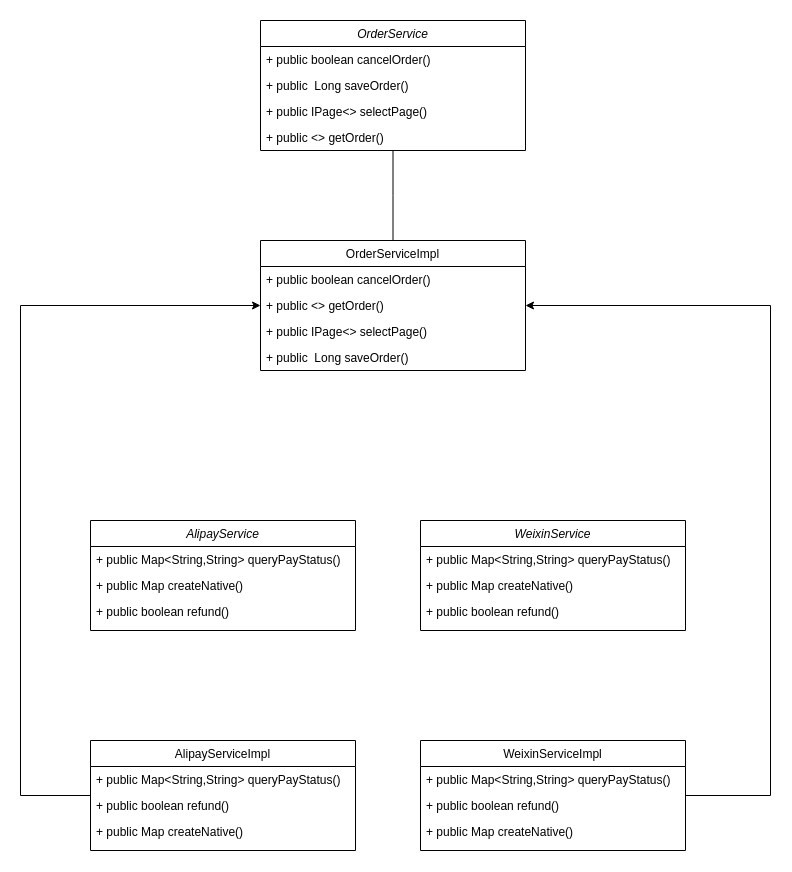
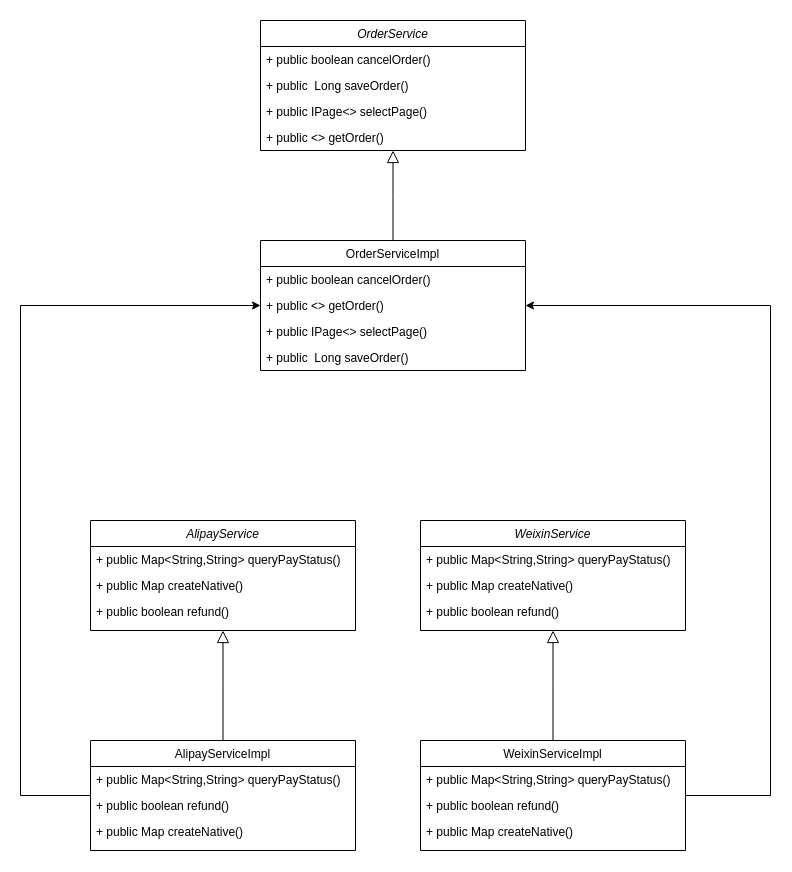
- <mxCell id="32" value="" style="endArrow=none;endSize=10;endFill=0;shadow=0;strokeWidth=1;rounded=0;edgeStyle=elbowEdgeStyle;elbow=vertical;" edge="1" parent="1" source="27" target="22"><mxGeometry width="160" relative="1" as="geometry"><mxPoint x="215" y="113" as="sourcePoint" /><mxPoint x="215" y="113" as="targetPoint" /></mxGeometry></mxCell>
+ <mxCell id="32" value="" style="endArrow=block;endSize=10;endFill=0;shadow=0;strokeWidth=1;rounded=0;edgeStyle=elbowEdgeStyle;elbow=vertical;" edge="1" parent="1" source="27" target="22"><mxGeometry width="160" relative="1" as="geometry"><mxPoint x="215" y="113" as="sourcePoint" /><mxPoint x="215" y="113" as="targetPoint" /></mxGeometry></mxCell>
+ <mxCell id="11" value="" style="endArrow=block;endSize=10;endFill=0;shadow=0;strokeWidth=1;rounded=0;edgeStyle=elbowEdgeStyle;elbow=vertical;" edge="1" parent="1" source="7" target="2"><mxGeometry width="160" relative="1" as="geometry"><mxPoint x="65" y="613" as="sourcePoint" /><mxPoint x="65" y="613" as="targetPoint" /></mxGeometry></mxCell>
+ <mxCell id="21" value="" style="endArrow=block;endSize=10;endFill=0;shadow=0;strokeWidth=1;rounded=0;edgeStyle=elbowEdgeStyle;elbow=vertical;" edge="1" parent="1" source="17" target="12"><mxGeometry width="160" relative="1" as="geometry"><mxPoint x="395" y="613" as="sourcePoint" /><mxPoint x="395" y="613" as="targetPoint" /></mxGeometry></mxCell>
